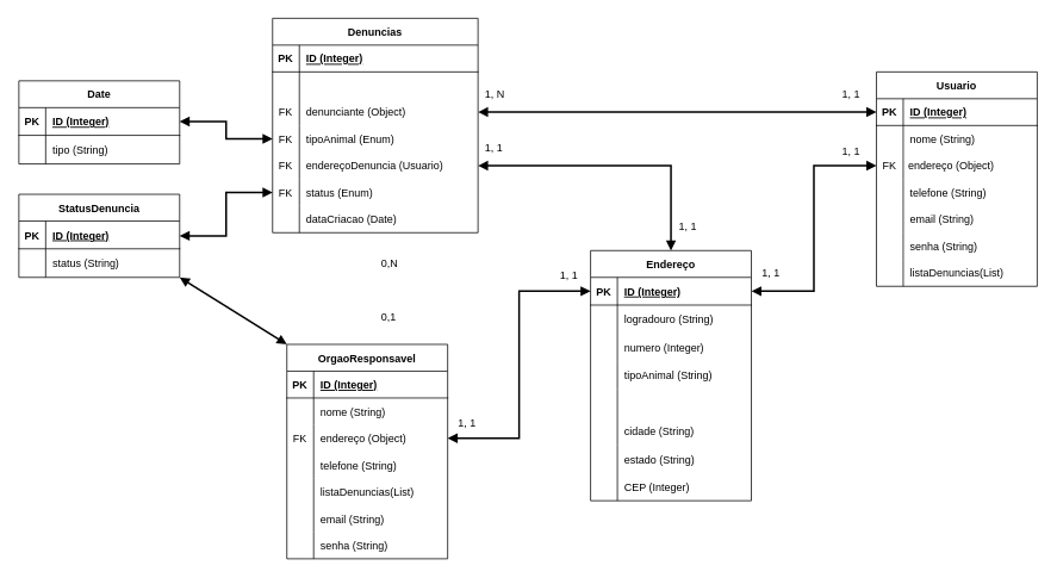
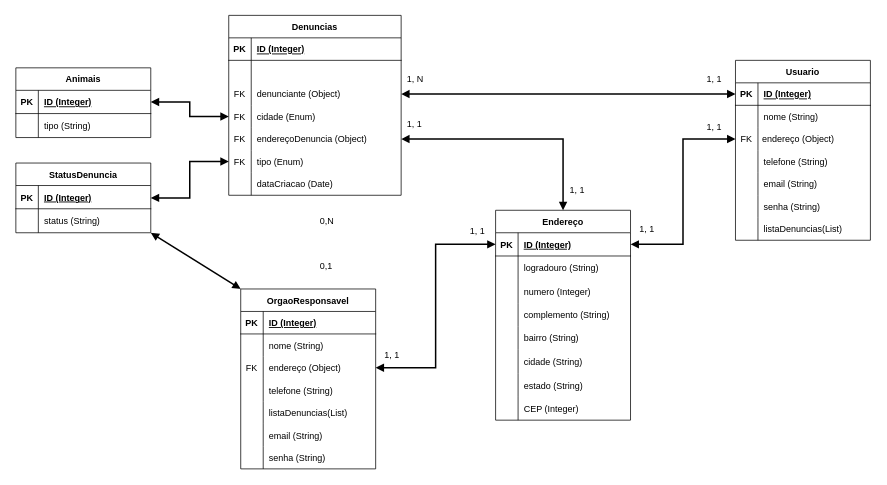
- <mxCell id="98" value="Date" style="shape=table;startSize=30;container=1;collapsible=1;childLayout=tableLayout;fixedRows=1;rowLines=0;fontStyle=1;align=center;resizeLast=1;" vertex="1" parent="1"><mxGeometry x="20" y="90" width="180" height="93" as="geometry" /></mxCell>
+ <mxCell id="98" value="Animais" style="shape=table;startSize=30;container=1;collapsible=1;childLayout=tableLayout;fixedRows=1;rowLines=0;fontStyle=1;align=center;resizeLast=1;" vertex="1" parent="1"><mxGeometry x="20" y="90" width="180" height="93" as="geometry" /></mxCell>
- <mxCell id="13" value="tipoAnimal (Enum)" style="shape=partialRectangle;connectable=0;fillColor=none;top=0;left=0;bottom=0;right=0;align=left;spacingLeft=6;overflow=hidden;" vertex="1" parent="11"><mxGeometry x="30" width="200" height="30" as="geometry"><mxRectangle width="200" height="30" as="alternateBounds" /></mxGeometry></mxCell>
+ <mxCell id="13" value="cidade (Enum)" style="shape=partialRectangle;connectable=0;fillColor=none;top=0;left=0;bottom=0;right=0;align=left;spacingLeft=6;overflow=hidden;" vertex="1" parent="11"><mxGeometry x="30" width="200" height="30" as="geometry"><mxRectangle width="200" height="30" as="alternateBounds" /></mxGeometry></mxCell>
- <mxCell id="16" value="endereçoDenuncia (Usuario)" style="shape=partialRectangle;connectable=0;fillColor=none;top=0;left=0;bottom=0;right=0;align=left;spacingLeft=6;overflow=hidden;" vertex="1" parent="14"><mxGeometry x="30" width="200" height="30" as="geometry"><mxRectangle width="200" height="30" as="alternateBounds" /></mxGeometry></mxCell>
+ <mxCell id="16" value="endereçoDenuncia (Object)" style="shape=partialRectangle;connectable=0;fillColor=none;top=0;left=0;bottom=0;right=0;align=left;spacingLeft=6;overflow=hidden;" vertex="1" parent="14"><mxGeometry x="30" width="200" height="30" as="geometry"><mxRectangle width="200" height="30" as="alternateBounds" /></mxGeometry></mxCell>
- <mxCell id="19" value="status (Enum)" style="shape=partialRectangle;connectable=0;fillColor=none;top=0;left=0;bottom=0;right=0;align=left;spacingLeft=6;overflow=hidden;" vertex="1" parent="17"><mxGeometry x="30" width="200" height="30" as="geometry"><mxRectangle width="200" height="30" as="alternateBounds" /></mxGeometry></mxCell>
+ <mxCell id="19" value="tipo (Enum)" style="shape=partialRectangle;connectable=0;fillColor=none;top=0;left=0;bottom=0;right=0;align=left;spacingLeft=6;overflow=hidden;" vertex="1" parent="17"><mxGeometry x="30" width="200" height="30" as="geometry"><mxRectangle width="200" height="30" as="alternateBounds" /></mxGeometry></mxCell>
- <mxCell id="85" value="tipoAnimal (String)" style="shape=partialRectangle;connectable=0;fillColor=none;top=0;left=0;bottom=0;right=0;align=left;spacingLeft=6;overflow=hidden;" vertex="1" parent="83"><mxGeometry x="30" width="150" height="31" as="geometry"><mxRectangle width="150" height="31" as="alternateBounds" /></mxGeometry></mxCell>
+ <mxCell id="85" value="complemento (String)" style="shape=partialRectangle;connectable=0;fillColor=none;top=0;left=0;bottom=0;right=0;align=left;spacingLeft=6;overflow=hidden;" vertex="1" parent="83"><mxGeometry x="30" width="150" height="31" as="geometry"><mxRectangle width="150" height="31" as="alternateBounds" /></mxGeometry></mxCell>
+ <mxCell id="88" value="bairro (String)" style="shape=partialRectangle;connectable=0;fillColor=none;top=0;left=0;bottom=0;right=0;align=left;spacingLeft=6;overflow=hidden;" vertex="1" parent="86"><mxGeometry x="30" width="150" height="31" as="geometry"><mxRectangle width="150" height="31" as="alternateBounds" /></mxGeometry></mxCell>
